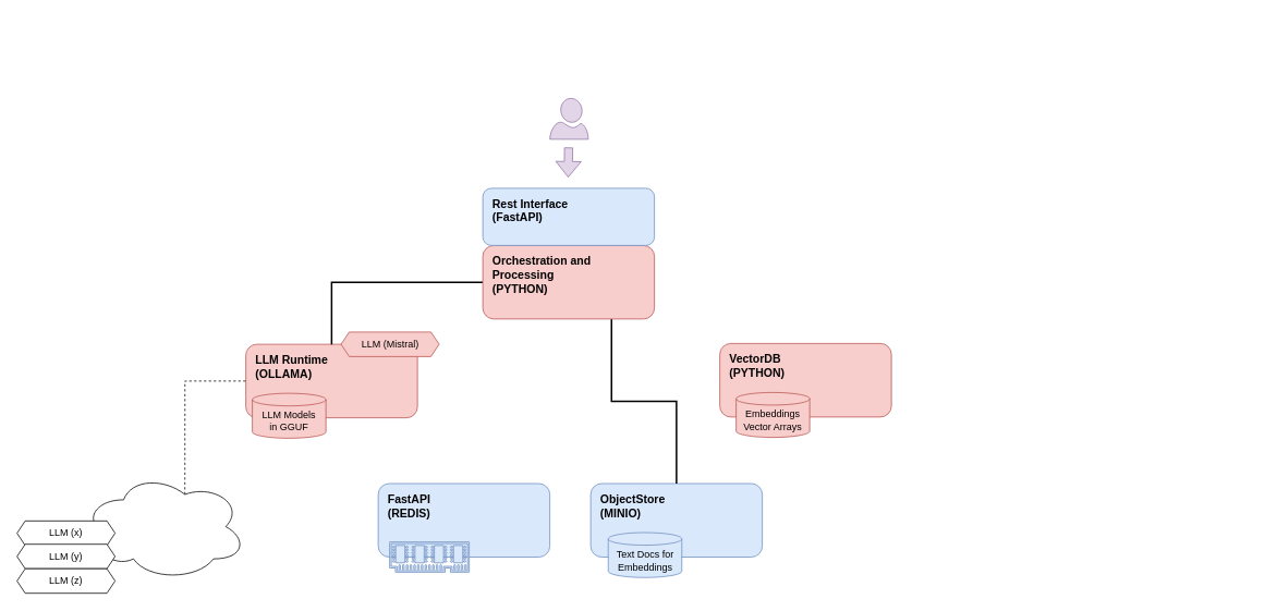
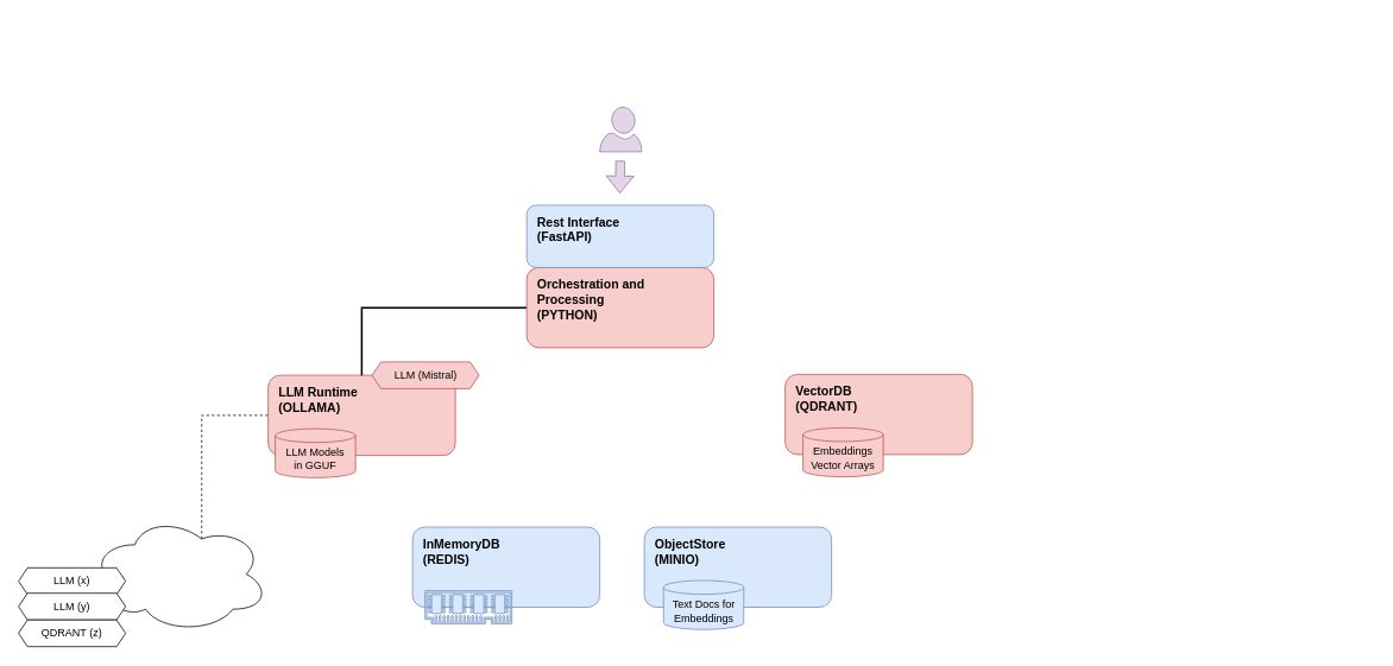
- <mxCell id="3" value="VectorDB&lt;br style=&quot;font-size: 14px;&quot;&gt;(PYTHON)" style="rounded=1;whiteSpace=wrap;html=1;fillColor=#f8cecc;strokeColor=#b85450;fontSize=14;align=left;spacingLeft=10;fontStyle=1;verticalAlign=top;spacingTop=4;" parent="1" vertex="1"><mxGeometry x="880" y="420" width="210" height="90" as="geometry" /></mxCell>
+ <mxCell id="3" value="VectorDB&lt;br style=&quot;font-size: 14px;&quot;&gt;(QDRANT)" style="rounded=1;whiteSpace=wrap;html=1;fillColor=#f8cecc;strokeColor=#b85450;fontSize=14;align=left;spacingLeft=10;fontStyle=1;verticalAlign=top;spacingTop=4;" parent="1" vertex="1"><mxGeometry x="880" y="420" width="210" height="90" as="geometry" /></mxCell>
- <mxCell id="15" style="edgeStyle=orthogonalEdgeStyle;rounded=0;orthogonalLoop=1;jettySize=auto;html=1;exitX=0.75;exitY=1;exitDx=0;exitDy=0;strokeWidth=2;fontSize=12;endArrow=none;endFill=0;" parent="1" source="16" target="11" edge="1"><mxGeometry relative="1" as="geometry" /></mxCell>
- <mxCell id="8" value="FastAPI&lt;br style=&quot;font-size: 14px;&quot;&gt;(REDIS)" style="rounded=1;whiteSpace=wrap;html=1;fillColor=#dae8fc;strokeColor=#6c8ebf;fontSize=14;align=left;spacingLeft=10;fontStyle=1;verticalAlign=top;spacingTop=4;" parent="1" vertex="1"><mxGeometry x="462" y="591.5" width="210" height="90" as="geometry" /></mxCell>
+ <mxCell id="8" value="InMemoryDB&lt;br style=&quot;font-size: 14px;&quot;&gt;(REDIS)" style="rounded=1;whiteSpace=wrap;html=1;fillColor=#dae8fc;strokeColor=#6c8ebf;fontSize=14;align=left;spacingLeft=10;fontStyle=1;verticalAlign=top;spacingTop=4;" parent="1" vertex="1"><mxGeometry x="462" y="591.5" width="210" height="90" as="geometry" /></mxCell>
- <mxCell id="33" value="LLM (z)" style="shape=hexagon;perimeter=hexagonPerimeter2;whiteSpace=wrap;html=1;fixedSize=1;size=10;" vertex="1" parent="1"><mxGeometry x="20" y="695.75" width="120" height="30" as="geometry" /></mxCell>
+ <mxCell id="33" value="QDRANT (z)" style="shape=hexagon;perimeter=hexagonPerimeter2;whiteSpace=wrap;html=1;fixedSize=1;size=10;" vertex="1" parent="1"><mxGeometry x="20" y="695.75" width="120" height="30" as="geometry" /></mxCell>
